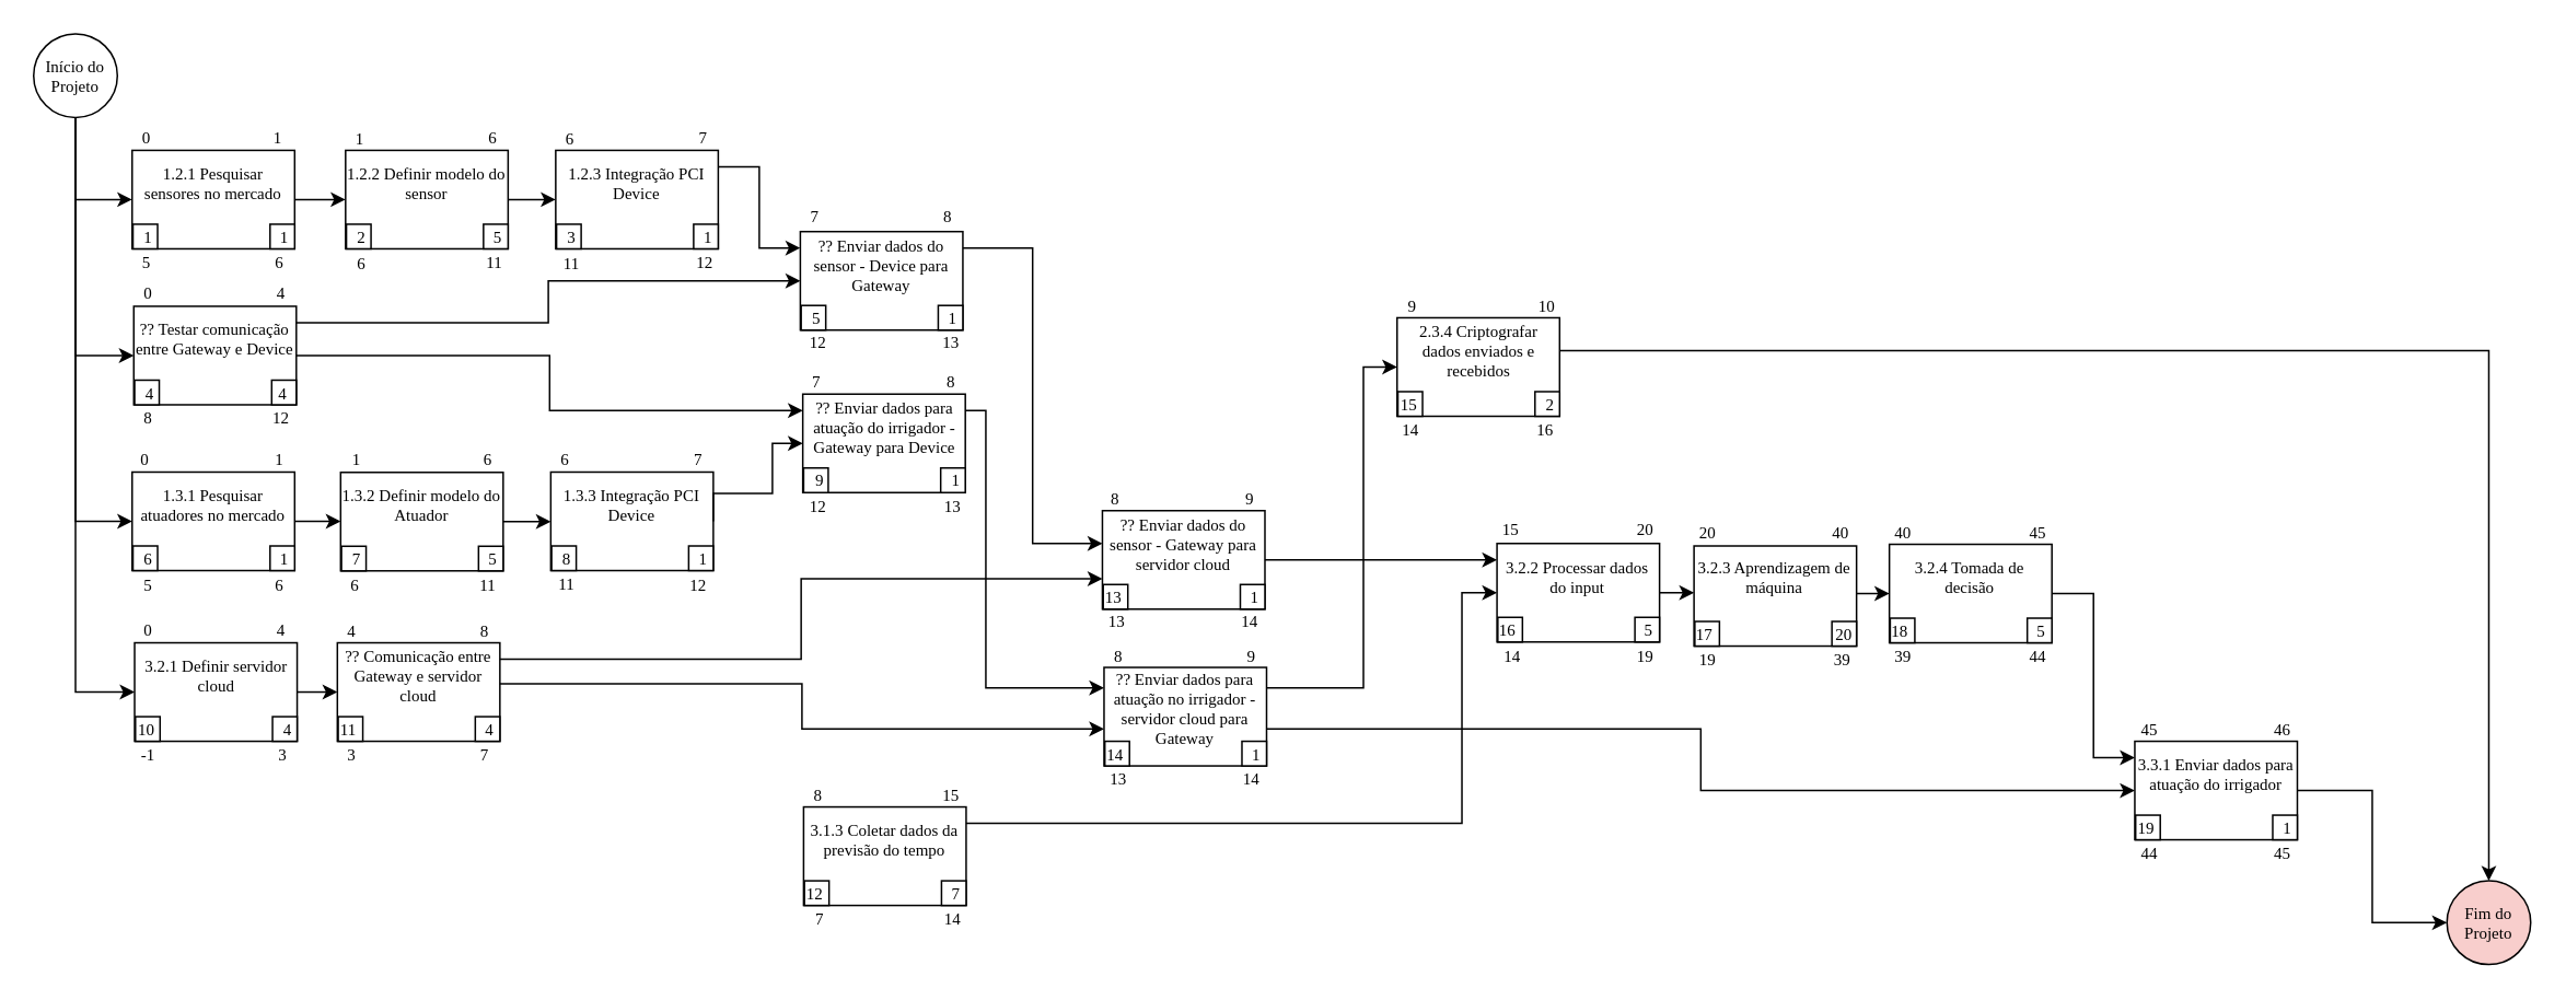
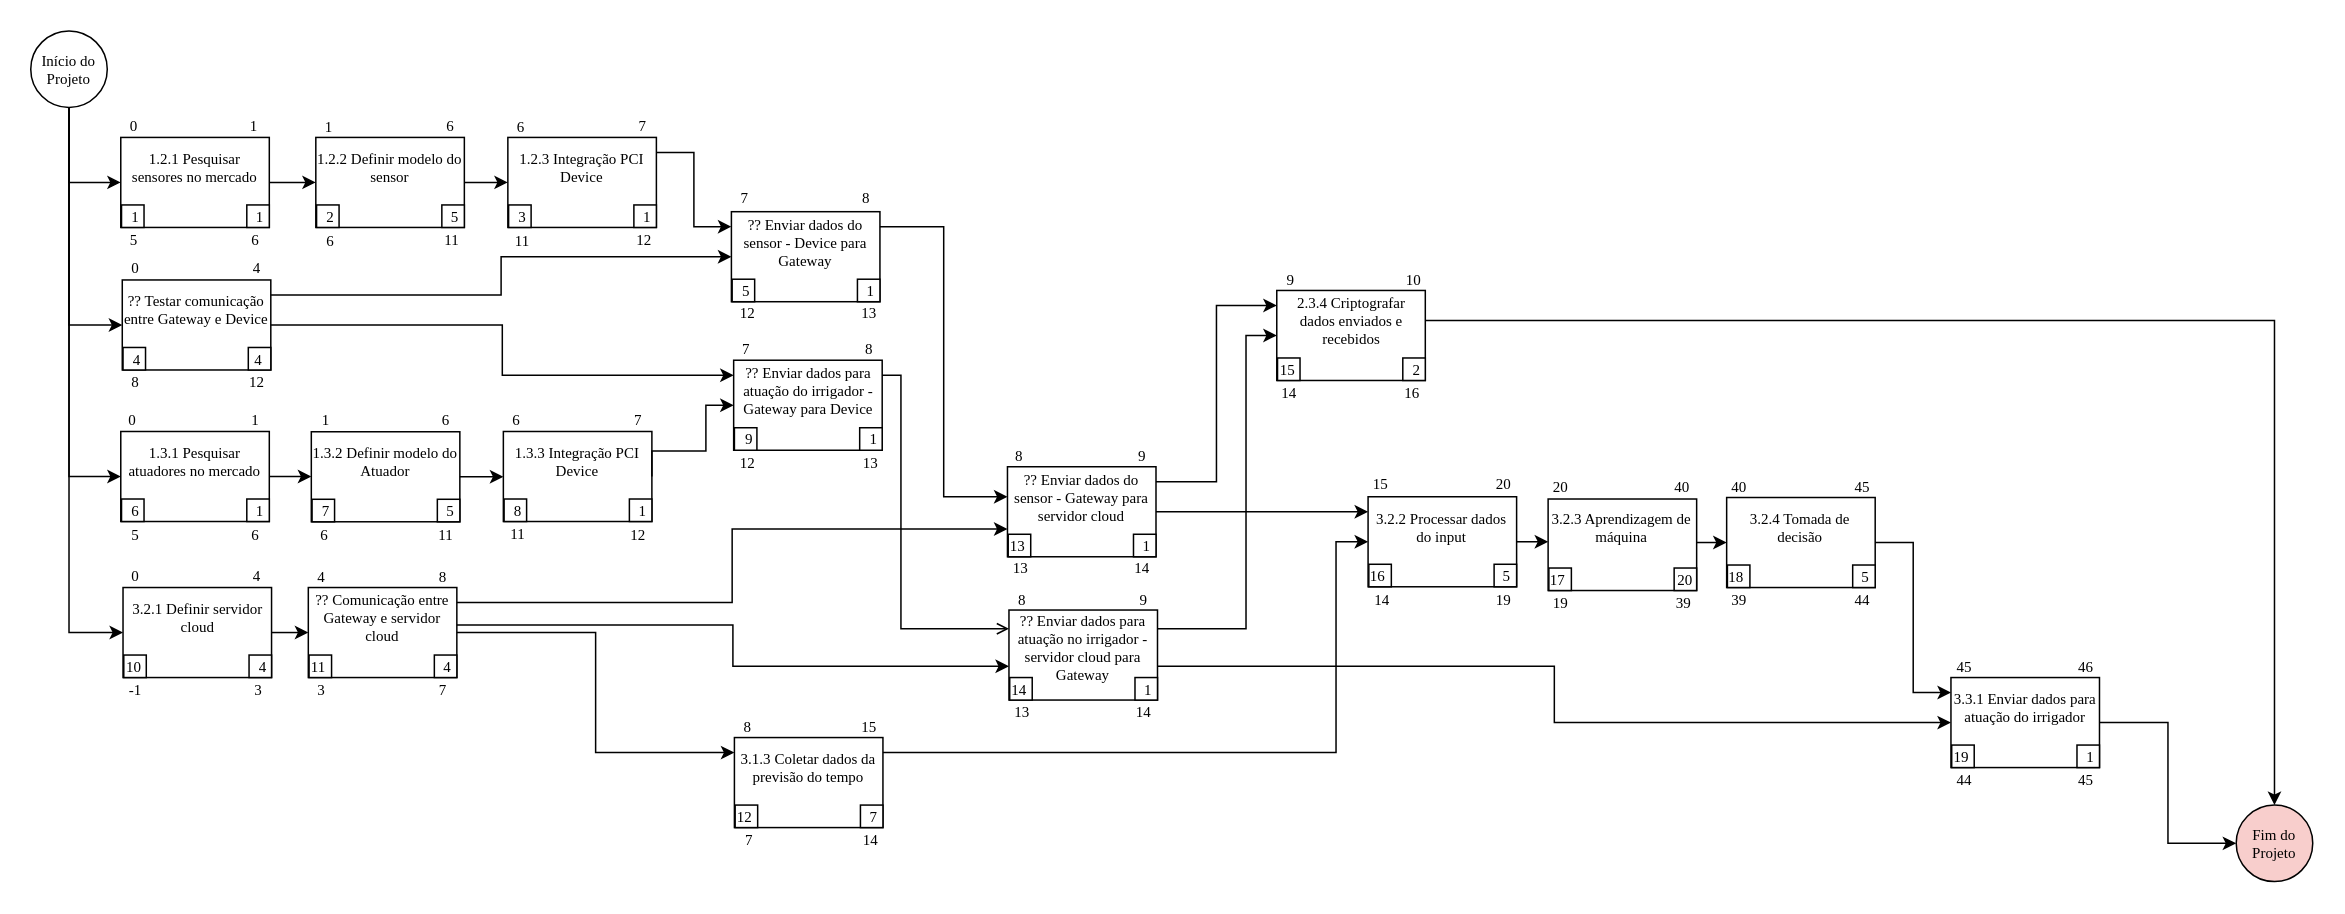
+ <mxCell id="166" style="edgeStyle=orthogonalEdgeStyle;rounded=0;comic=0;orthogonalLoop=1;jettySize=auto;html=1;exitX=1;exitY=0.25;exitDx=0;exitDy=0;entryX=0;entryY=0.25;entryDx=0;entryDy=0;shadow=0;fontFamily=Tahoma;fontSize=10;" parent="1" source="87" target="103" edge="1"><mxGeometry relative="1" as="geometry" /></mxCell>
- <mxCell id="156" style="edgeStyle=orthogonalEdgeStyle;rounded=0;comic=0;orthogonalLoop=1;jettySize=auto;html=1;exitX=1;exitY=0.25;exitDx=0;exitDy=0;entryX=0;entryY=0.25;entryDx=0;entryDy=0;shadow=0;fontFamily=Tahoma;fontSize=10;" parent="1" source="43" target="96" edge="1"><mxGeometry relative="1" as="geometry"><Array as="points"><mxPoint x="600" y="250" /><mxPoint x="600" y="419" /></Array></mxGeometry></mxCell>
+ <mxCell id="156" style="edgeStyle=orthogonalEdgeStyle;rounded=0;comic=0;orthogonalLoop=1;jettySize=auto;html=1;exitX=1;exitY=0.25;exitDx=0;exitDy=0;entryX=0;entryY=0.25;entryDx=0;entryDy=0;shadow=0;fontFamily=Tahoma;fontSize=10;endArrow=open;" parent="1" source="43" target="96" edge="1"><mxGeometry relative="1" as="geometry"><Array as="points"><mxPoint x="600" y="250" /><mxPoint x="600" y="419" /></Array></mxGeometry></mxCell>
+ <mxCell id="160" style="edgeStyle=orthogonalEdgeStyle;rounded=0;comic=0;orthogonalLoop=1;jettySize=auto;html=1;exitX=1;exitY=0.75;exitDx=0;exitDy=0;entryX=0;entryY=0.25;entryDx=0;entryDy=0;shadow=0;fontFamily=Tahoma;fontSize=10;" parent="1" source="80" target="110" edge="1"><mxGeometry relative="1" as="geometry" /></mxCell>
